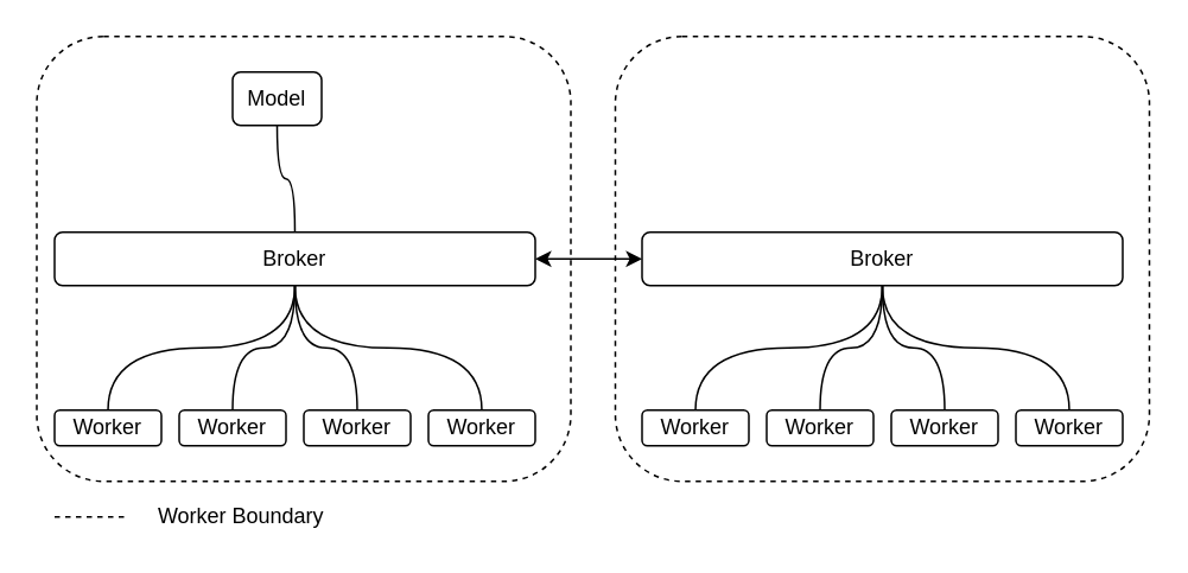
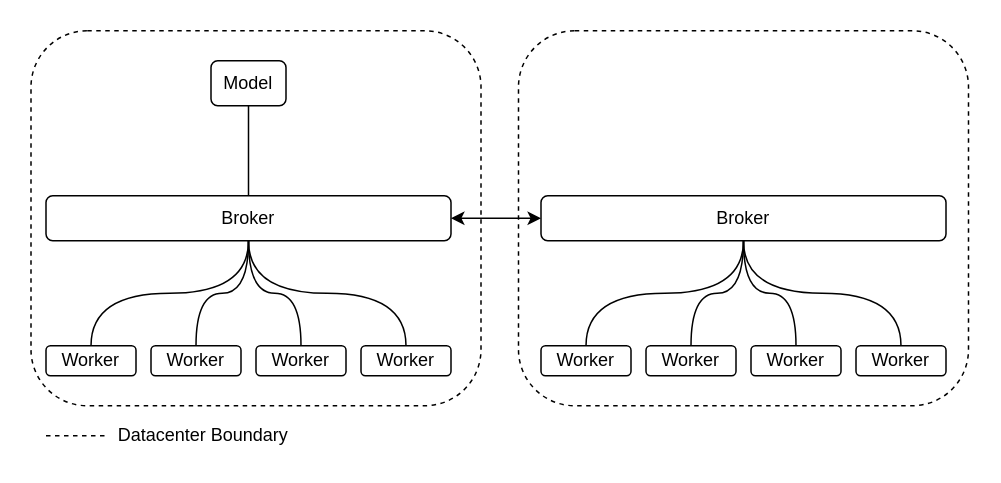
- <mxCell id="4" value="Model" style="rounded=1;whiteSpace=wrap;html=1;" vertex="1" parent="1"><mxGeometry x="130" y="40" width="50" height="30" as="geometry" /></mxCell>
+ <mxCell id="4" value="Model" style="rounded=1;whiteSpace=wrap;html=1;" vertex="1" parent="1"><mxGeometry x="140" y="40" width="50" height="30" as="geometry" /></mxCell>
- <mxCell id="26" value="Worker Boundary" style="text;html=1;strokeColor=none;fillColor=none;align=center;verticalAlign=middle;whiteSpace=wrap;rounded=0;dashed=1;" vertex="1" parent="1"><mxGeometry x="60" y="280" width="150" height="20" as="geometry" /></mxCell>
+ <mxCell id="26" value="Datacenter Boundary" style="text;html=1;strokeColor=none;fillColor=none;align=center;verticalAlign=middle;whiteSpace=wrap;rounded=0;dashed=1;" vertex="1" parent="1"><mxGeometry x="60" y="280" width="150" height="20" as="geometry" /></mxCell>
